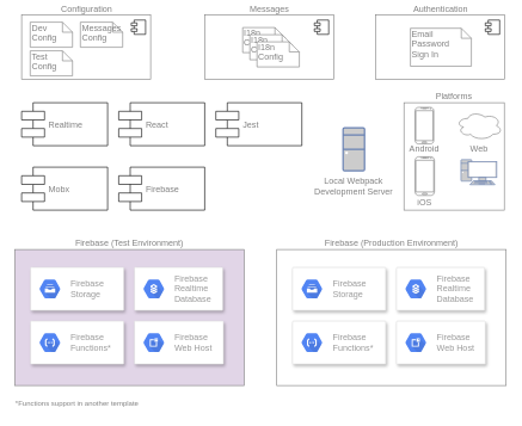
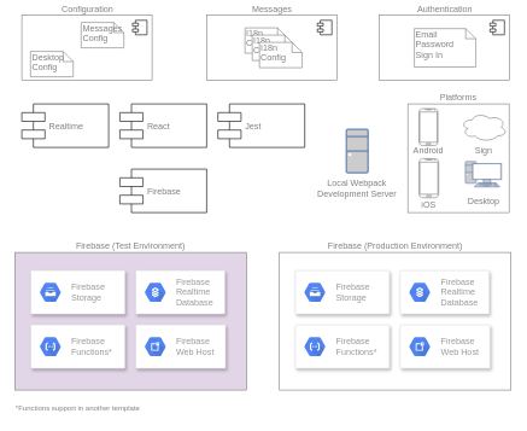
- <mxCell id="29" value="Dev&lt;br&gt;Config" style="shape=note;whiteSpace=wrap;html=1;size=14;verticalAlign=top;align=left;spacingTop=-6;strokeColor=#808080;fontColor=#808080;" parent="27" vertex="1"><mxGeometry x="12" y="10" width="59" height="35" as="geometry" /></mxCell>
- <mxCell id="30" value="Test&lt;br&gt;Config" style="shape=note;whiteSpace=wrap;html=1;size=14;verticalAlign=top;align=left;spacingTop=-6;strokeColor=#808080;fontColor=#808080;" parent="27" vertex="1"><mxGeometry x="12" y="50" width="59" height="35" as="geometry" /></mxCell>
+ <mxCell id="30" value="Desktop&lt;br&gt;Config" style="shape=note;whiteSpace=wrap;html=1;size=14;verticalAlign=top;align=left;spacingTop=-6;strokeColor=#808080;fontColor=#808080;" parent="27" vertex="1"><mxGeometry x="12" y="50" width="59" height="35" as="geometry" /></mxCell>
- <mxCell id="46" value="Web" style="text;html=1;strokeColor=none;fillColor=none;align=center;verticalAlign=middle;whiteSpace=wrap;rounded=0;fontColor=#808080;" parent="1" vertex="1"><mxGeometry x="633" y="197.5" width="70" height="20" as="geometry" /></mxCell>
+ <mxCell id="46" value="Sign" style="text;html=1;strokeColor=none;fillColor=none;align=center;verticalAlign=middle;whiteSpace=wrap;rounded=0;fontColor=#808080;" parent="1" vertex="1"><mxGeometry x="633" y="197.5" width="70" height="20" as="geometry" /></mxCell>
- <mxCell id="15" value="Mobx" style="shape=component;align=left;spacingLeft=36;fontColor=#808080;" parent="1" vertex="1"><mxGeometry x="29.5" y="233" width="120" height="60" as="geometry" /></mxCell>
+ <mxCell id="48" value="Desktop" style="text;html=1;strokeColor=none;fillColor=none;align=center;verticalAlign=middle;whiteSpace=wrap;rounded=0;fontColor=#808080;" parent="1" vertex="1"><mxGeometry x="632.5" y="267.5" width="70" height="20" as="geometry" /></mxCell>
